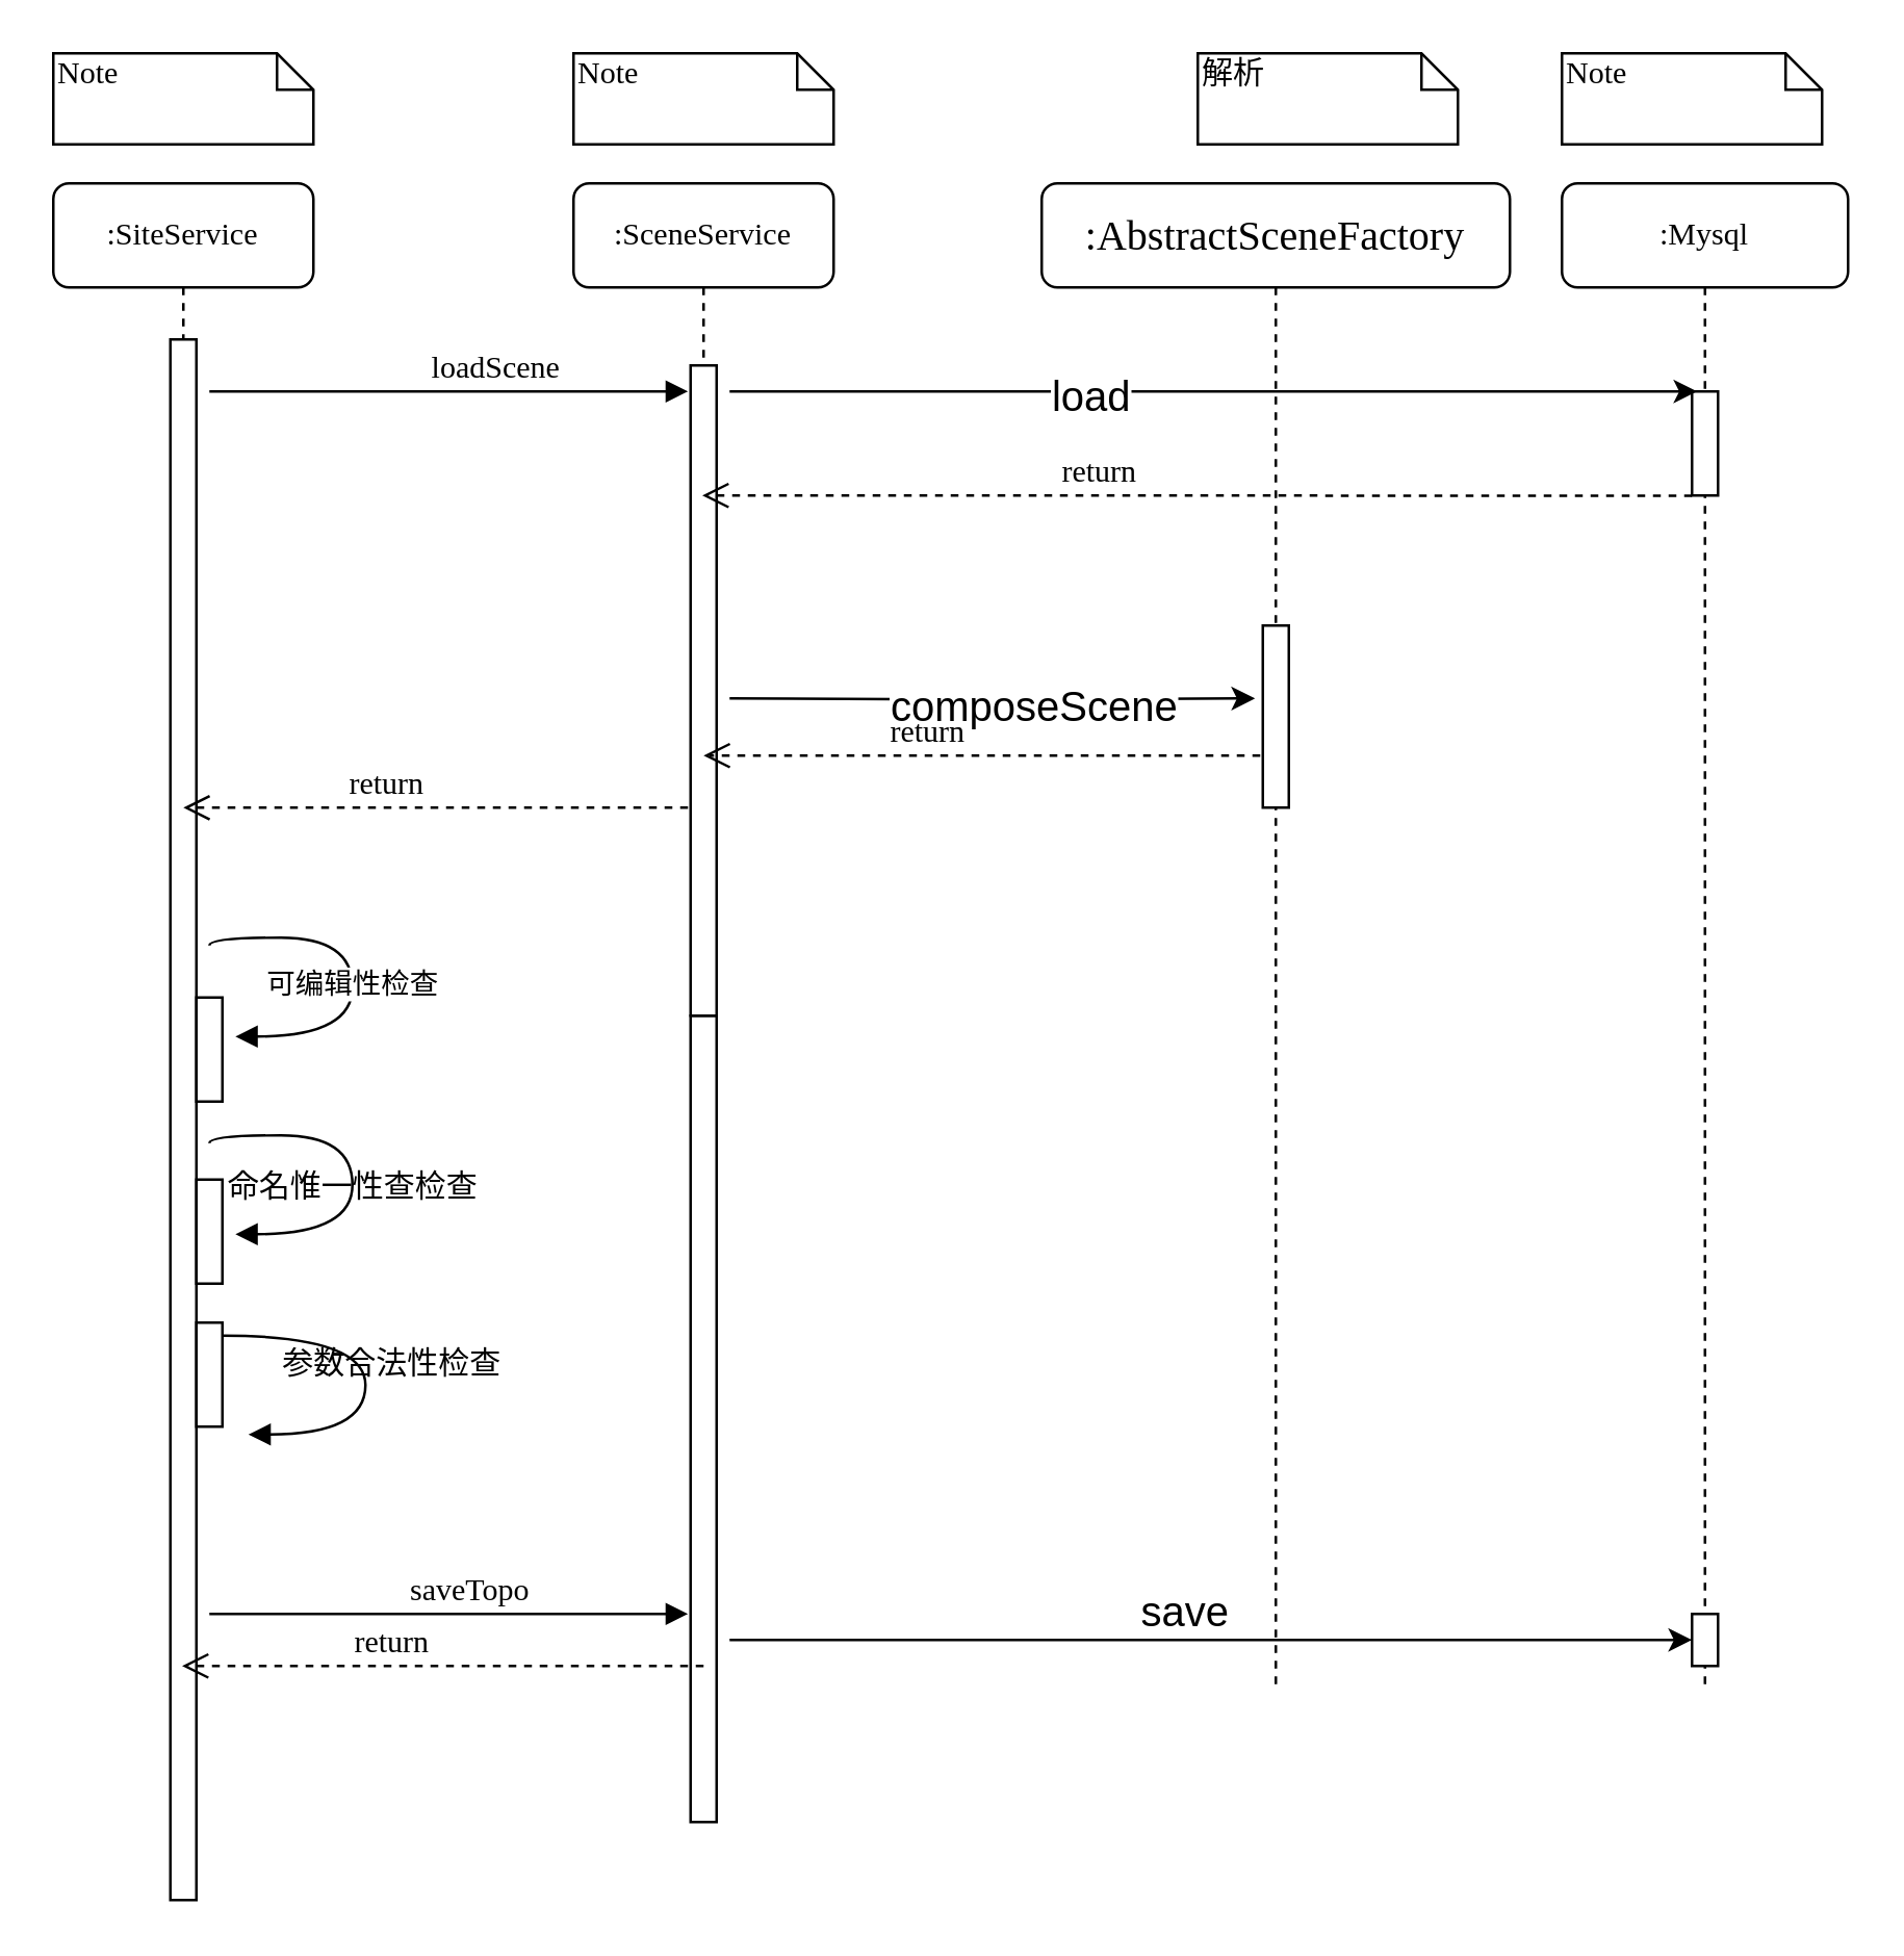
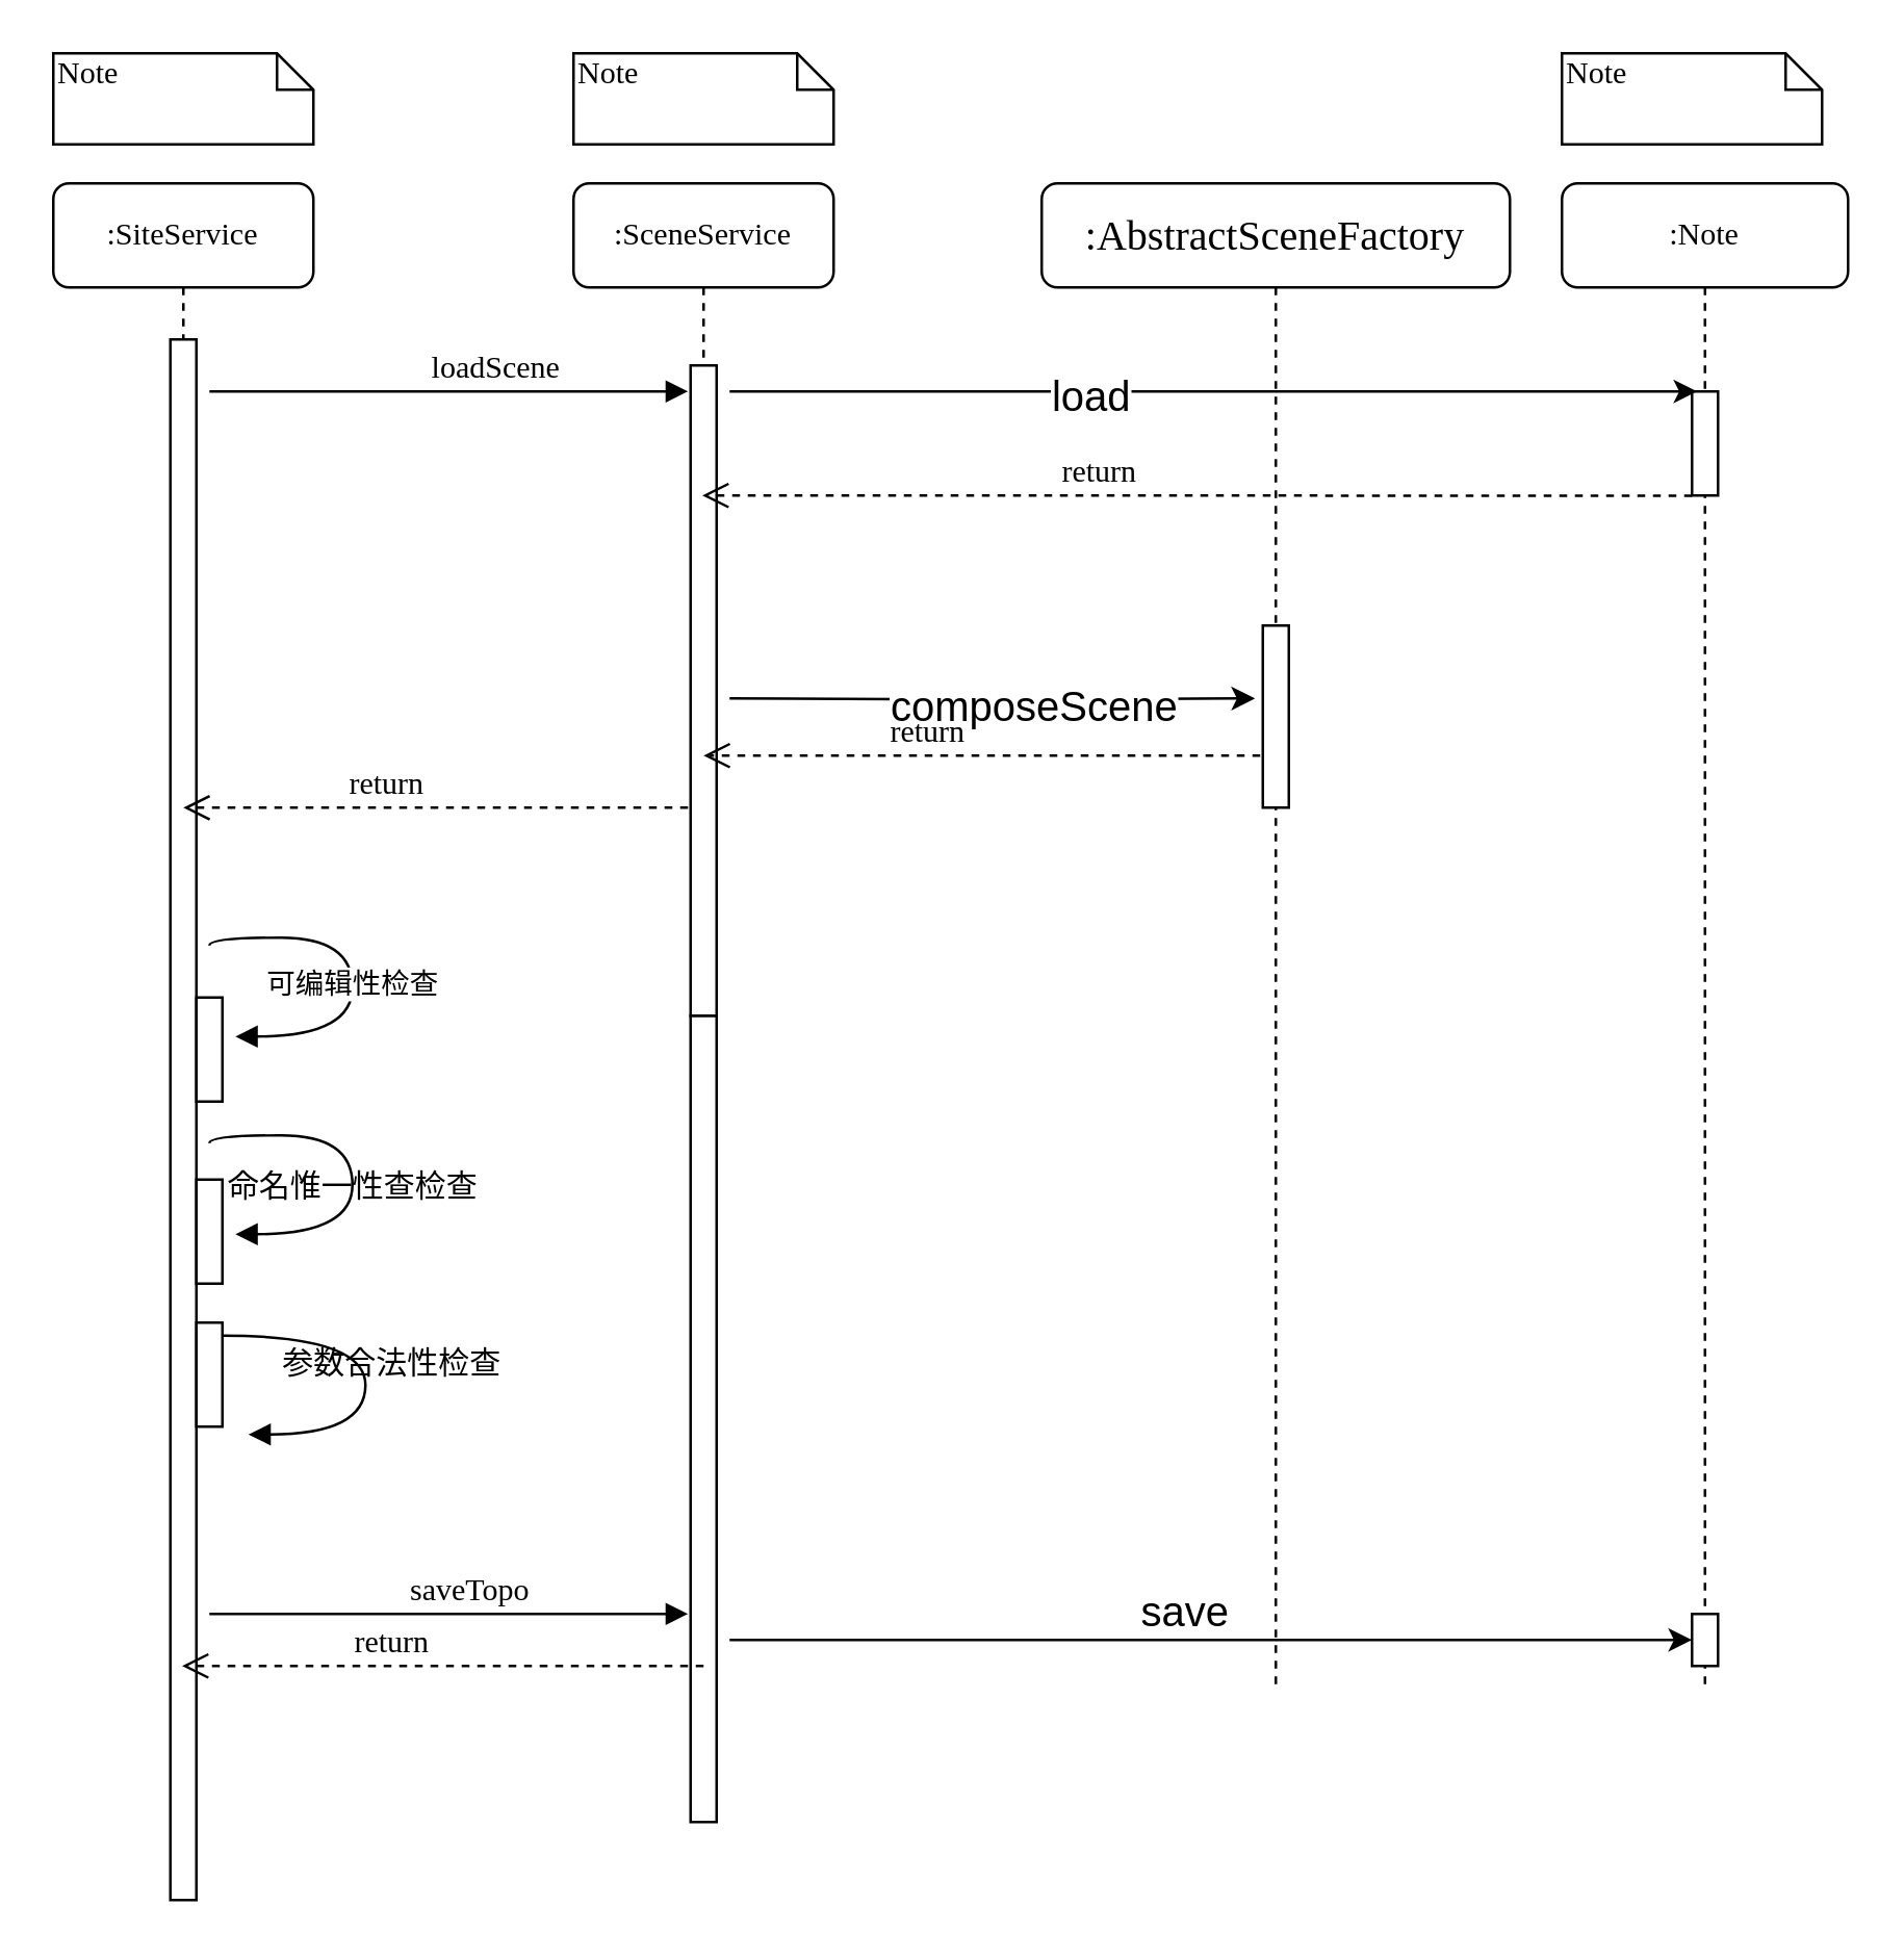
- <mxCell id="18" value="解析" style="shape=note;whiteSpace=wrap;html=1;size=14;verticalAlign=top;align=left;spacingTop=-6;rounded=0;shadow=0;comic=0;labelBackgroundColor=none;strokeWidth=1;fontFamily=Verdana;fontSize=12" parent="1" vertex="1"><mxGeometry x="460" y="20" width="100" height="35" as="geometry" /></mxCell>
- <mxCell id="8" value=":Mysql" style="shape=umlLifeline;perimeter=lifelinePerimeter;whiteSpace=wrap;html=1;container=1;collapsible=0;recursiveResize=0;outlineConnect=0;rounded=1;shadow=0;comic=0;labelBackgroundColor=none;strokeWidth=1;fontFamily=Verdana;fontSize=12;align=center;" parent="1" vertex="1"><mxGeometry x="600" y="70" width="110" height="580" as="geometry" /></mxCell>
+ <mxCell id="8" value=":Note" style="shape=umlLifeline;perimeter=lifelinePerimeter;whiteSpace=wrap;html=1;container=1;collapsible=0;recursiveResize=0;outlineConnect=0;rounded=1;shadow=0;comic=0;labelBackgroundColor=none;strokeWidth=1;fontFamily=Verdana;fontSize=12;align=center;" parent="1" vertex="1"><mxGeometry x="600" y="70" width="110" height="580" as="geometry" /></mxCell>
